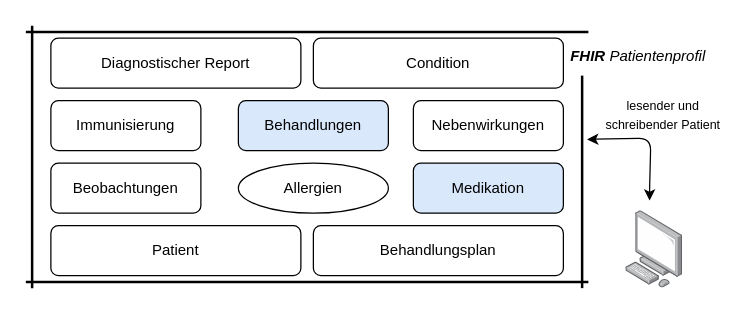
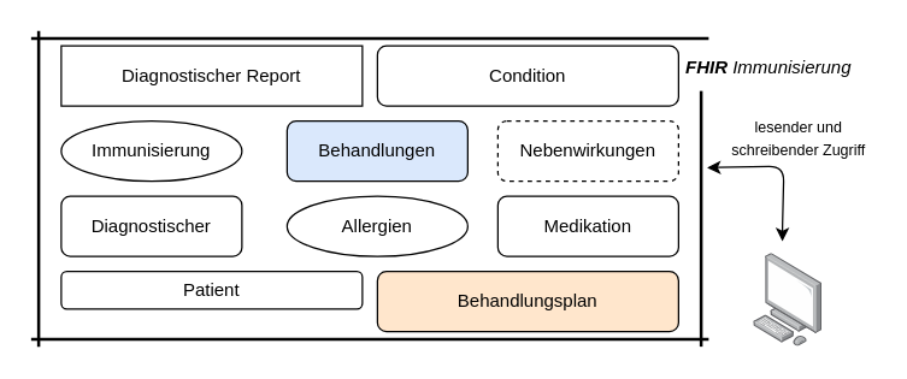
- <mxCell id="16" value="&lt;i&gt;&lt;b&gt;FHIR&lt;/b&gt; Patientenprofil&lt;/i&gt;" style="text;html=1;strokeColor=none;fillColor=none;align=center;verticalAlign=middle;whiteSpace=wrap;rounded=0;" vertex="1" parent="1"><mxGeometry x="440" y="20" width="140" height="50" as="geometry" /></mxCell>
+ <mxCell id="16" value="&lt;i&gt;&lt;b&gt;FHIR&lt;/b&gt; Immunisierung&lt;/i&gt;" style="text;html=1;strokeColor=none;fillColor=none;align=center;verticalAlign=middle;whiteSpace=wrap;rounded=0;" vertex="1" parent="1"><mxGeometry x="440" y="20" width="140" height="50" as="geometry" /></mxCell>
- <mxCell id="2" value="Diagnostischer Report" style="rounded=1;whiteSpace=wrap;html=1;" vertex="1" parent="1"><mxGeometry x="40" y="30" width="200" height="40" as="geometry" /></mxCell>
+ <mxCell id="2" value="Diagnostischer Report" style="whiteSpace=wrap;html=1;rounded=0;" vertex="1" parent="1"><mxGeometry x="40" y="30" width="200" height="40" as="geometry" /></mxCell>
- <mxCell id="19" value="&lt;font style=&quot;font-size: 10px&quot;&gt;lesender und schreibender Patient&lt;/font&gt;" style="text;html=1;strokeColor=none;fillColor=none;align=center;verticalAlign=middle;whiteSpace=wrap;rounded=0;" vertex="1" parent="1"><mxGeometry x="480" y="90" width="100" as="geometry" /></mxCell>
+ <mxCell id="19" value="&lt;font style=&quot;font-size: 10px&quot;&gt;lesender und schreibender Zugriff&lt;/font&gt;" style="text;html=1;strokeColor=none;fillColor=none;align=center;verticalAlign=middle;whiteSpace=wrap;rounded=0;" vertex="1" parent="1"><mxGeometry x="480" y="90" width="100" as="geometry" /></mxCell>
- <mxCell id="4" value="Immunisierung" style="rounded=1;whiteSpace=wrap;html=1;" vertex="1" parent="1"><mxGeometry x="40" y="80" width="120" height="40" as="geometry" /></mxCell>
+ <mxCell id="4" value="Immunisierung" style="ellipse;whiteSpace=wrap;html=1;" vertex="1" parent="1"><mxGeometry x="40" y="80" width="120" height="40" as="geometry" /></mxCell>
- <mxCell id="6" value="Nebenwirkungen" style="rounded=1;whiteSpace=wrap;html=1;" vertex="1" parent="1"><mxGeometry x="330" y="80" width="120" height="40" as="geometry" /></mxCell>
+ <mxCell id="6" value="Nebenwirkungen" style="rounded=1;whiteSpace=wrap;html=1;dashed=1;" vertex="1" parent="1"><mxGeometry x="330" y="80" width="120" height="40" as="geometry" /></mxCell>
- <mxCell id="7" value="Beobachtungen" style="rounded=1;whiteSpace=wrap;html=1;" vertex="1" parent="1"><mxGeometry x="40" y="130" width="120" height="40" as="geometry" /></mxCell>
+ <mxCell id="7" value="Diagnostischer" style="rounded=1;whiteSpace=wrap;html=1;" vertex="1" parent="1"><mxGeometry x="40" y="130" width="120" height="40" as="geometry" /></mxCell>
- <mxCell id="9" value="Medikation" style="rounded=1;whiteSpace=wrap;html=1;fillColor=#dae8fc;" vertex="1" parent="1"><mxGeometry x="330" y="130" width="120" height="40" as="geometry" /></mxCell>
+ <mxCell id="9" value="Medikation" style="rounded=1;whiteSpace=wrap;html=1;" vertex="1" parent="1"><mxGeometry x="330" y="130" width="120" height="40" as="geometry" /></mxCell>
- <mxCell id="10" value="Patient" style="rounded=1;whiteSpace=wrap;html=1;" vertex="1" parent="1"><mxGeometry x="40" y="180" width="200" height="40" as="geometry" /></mxCell>
+ <mxCell id="10" value="Patient" style="rounded=1;whiteSpace=wrap;html=1;" vertex="1" parent="1"><mxGeometry x="40" y="180" width="200" height="25" as="geometry" /></mxCell>
- <mxCell id="11" value="Behandlungsplan" style="rounded=1;whiteSpace=wrap;html=1;" vertex="1" parent="1"><mxGeometry x="250" y="180" width="200" height="40" as="geometry" /></mxCell>
+ <mxCell id="11" value="Behandlungsplan" style="rounded=1;whiteSpace=wrap;html=1;fillColor=#ffe6cc;" vertex="1" parent="1"><mxGeometry x="250" y="180" width="200" height="40" as="geometry" /></mxCell>
